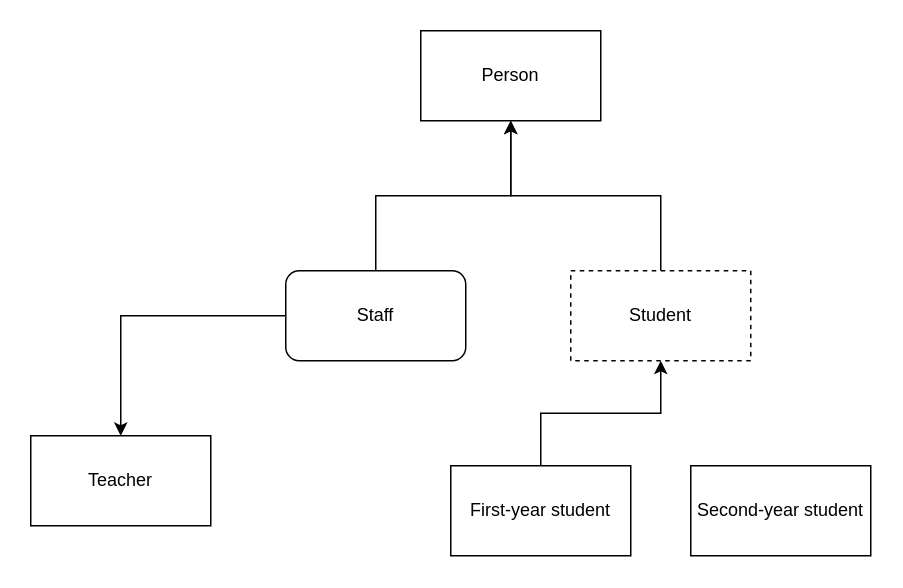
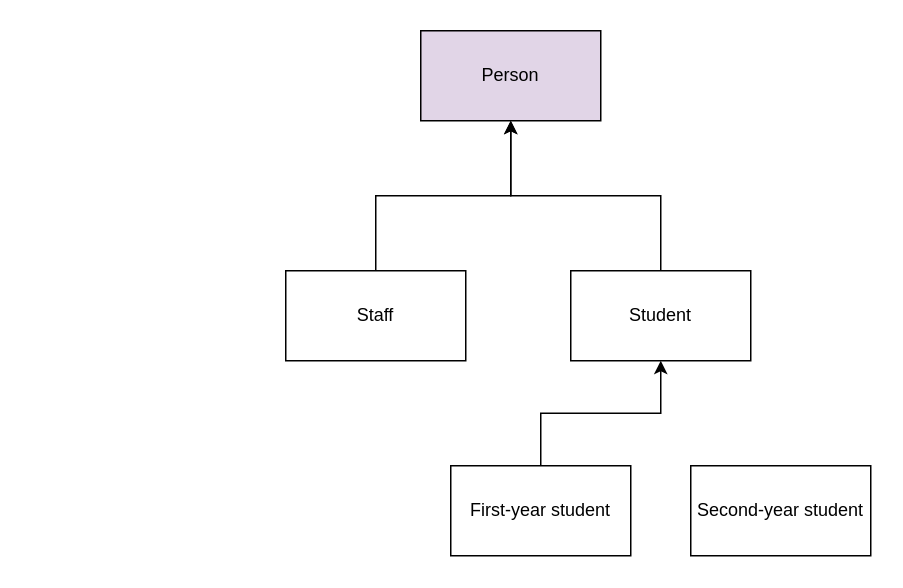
- <mxCell id="7" value="Person" style="rounded=0;whiteSpace=wrap;html=1;" vertex="1" parent="1"><mxGeometry x="280" y="20" width="120" height="60" as="geometry" /></mxCell>
+ <mxCell id="7" value="Person" style="rounded=0;whiteSpace=wrap;html=1;fillColor=#e1d5e7;" vertex="1" parent="1"><mxGeometry x="280" y="20" width="120" height="60" as="geometry" /></mxCell>
- <mxCell id="8" style="edgeStyle=orthogonalEdgeStyle;rounded=0;orthogonalLoop=1;jettySize=auto;html=1;" edge="1" parent="1" source="9" target="11"><mxGeometry relative="1" as="geometry"><mxPoint x="170" y="310" as="targetPoint" /></mxGeometry></mxCell>
- <mxCell id="9" value="Staff" style="whiteSpace=wrap;html=1;rounded=1;" vertex="1" parent="1"><mxGeometry x="190" y="180" width="120" height="60" as="geometry" /></mxCell>
+ <mxCell id="9" value="Staff" style="rounded=0;whiteSpace=wrap;html=1;" vertex="1" parent="1"><mxGeometry x="190" y="180" width="120" height="60" as="geometry" /></mxCell>
- <mxCell id="10" value="Student" style="rounded=0;whiteSpace=wrap;html=1;dashed=1;" vertex="1" parent="1"><mxGeometry x="380" y="180" width="120" height="60" as="geometry" /></mxCell>
+ <mxCell id="10" value="Student" style="rounded=0;whiteSpace=wrap;html=1;" vertex="1" parent="1"><mxGeometry x="380" y="180" width="120" height="60" as="geometry" /></mxCell>
- <mxCell id="11" value="Teacher" style="rounded=0;whiteSpace=wrap;html=1;" vertex="1" parent="1"><mxGeometry x="20" y="290" width="120" height="60" as="geometry" /></mxCell>
